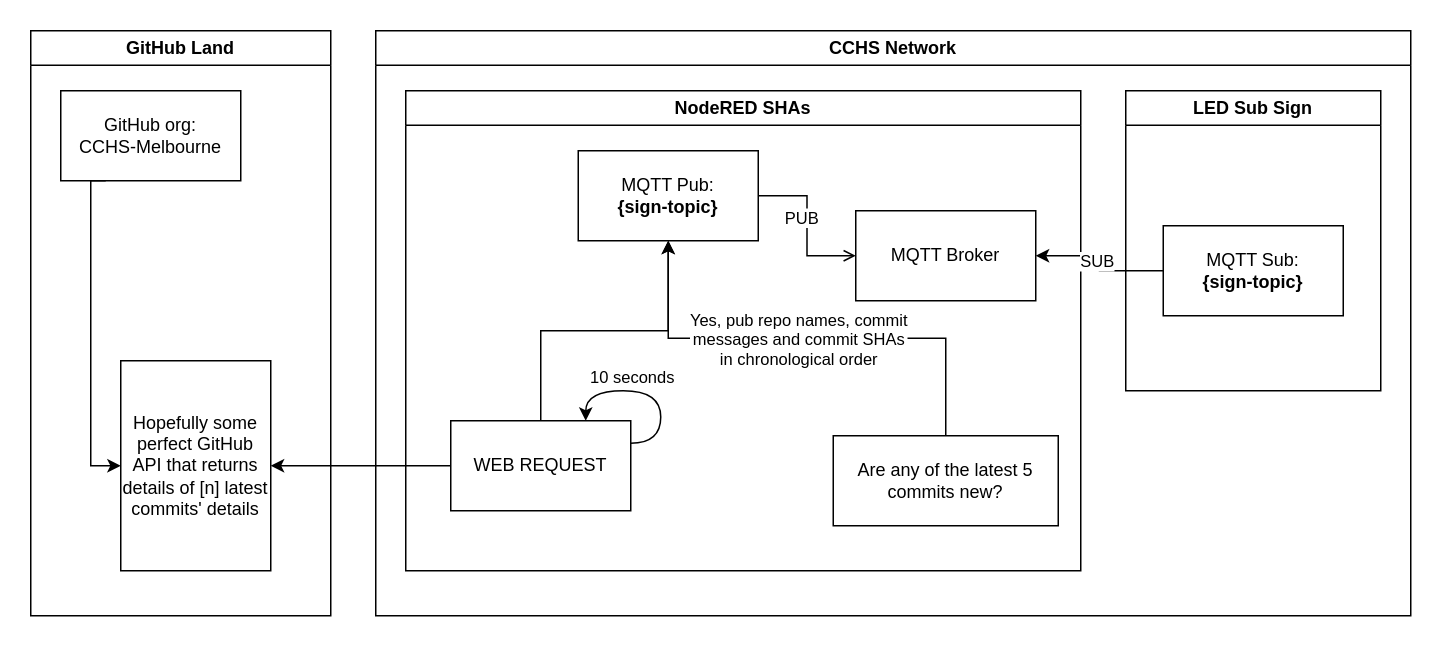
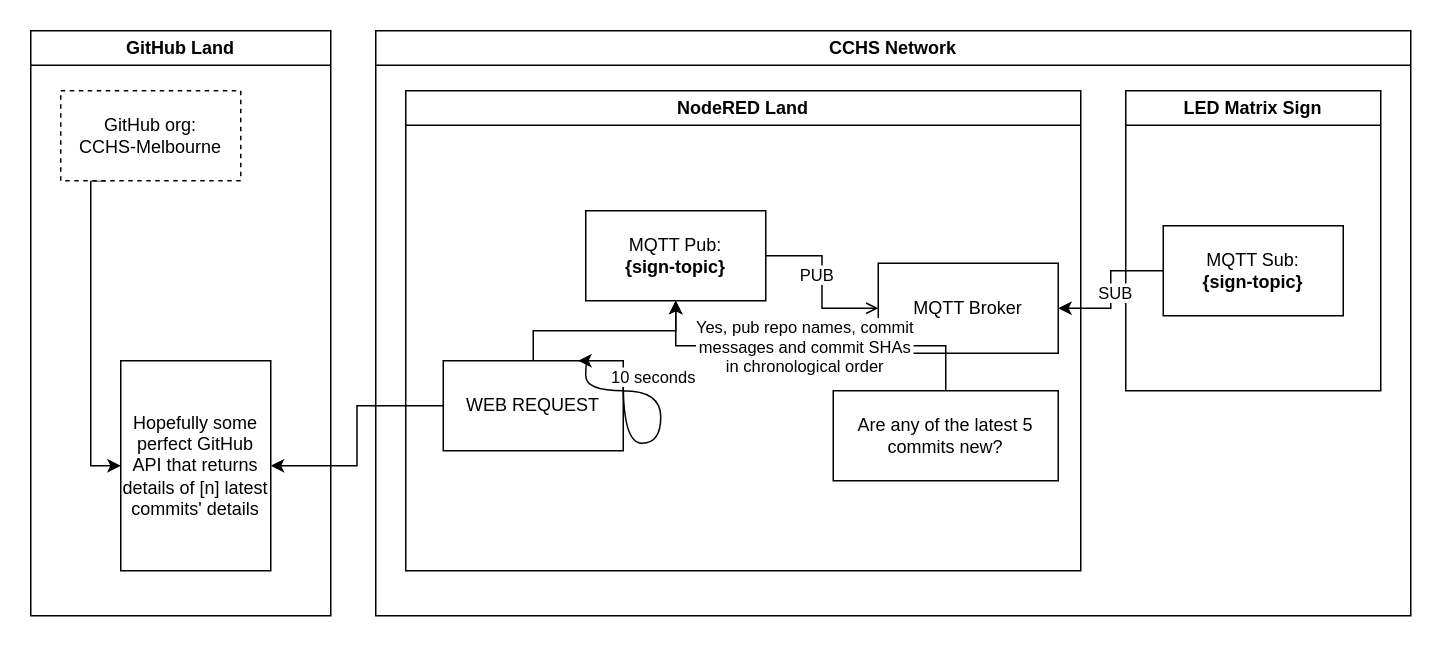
- <mxCell id="7" value="NodeRED SHAs" style="swimlane;whiteSpace=wrap;html=1;startSize=23;" vertex="1" parent="6"><mxGeometry x="20" y="40" width="450" height="320" as="geometry" /></mxCell>
+ <mxCell id="7" value="NodeRED Land" style="swimlane;whiteSpace=wrap;html=1;startSize=23;" vertex="1" parent="6"><mxGeometry x="20" y="40" width="450" height="320" as="geometry" /></mxCell>
- <mxCell id="19" value="LED Sub Sign" style="swimlane;whiteSpace=wrap;html=1;" vertex="1" parent="6"><mxGeometry x="500" y="40" width="170" height="200" as="geometry" /></mxCell>
+ <mxCell id="19" value="LED Matrix Sign" style="swimlane;whiteSpace=wrap;html=1;" vertex="1" parent="6"><mxGeometry x="500" y="40" width="170" height="200" as="geometry" /></mxCell>
- <mxCell id="4" value="&lt;div&gt;GitHub org:&lt;/div&gt;&lt;div&gt;CCHS-Melbourne&lt;/div&gt;" style="rounded=0;whiteSpace=wrap;html=1;" vertex="1" parent="2"><mxGeometry x="20" y="40" width="120" height="60" as="geometry" /></mxCell>
+ <mxCell id="4" value="&lt;div&gt;GitHub org:&lt;/div&gt;&lt;div&gt;CCHS-Melbourne&lt;/div&gt;" style="rounded=0;whiteSpace=wrap;html=1;dashed=1;" vertex="1" parent="2"><mxGeometry x="20" y="40" width="120" height="60" as="geometry" /></mxCell>
- <mxCell id="11" value="&lt;div&gt;MQTT Pub:&lt;/div&gt;&lt;div&gt;&lt;b&gt;{sign-topic}&lt;/b&gt;&lt;/div&gt;" style="rounded=0;whiteSpace=wrap;html=1;" vertex="1" parent="7"><mxGeometry x="115" y="40" width="120" height="60" as="geometry" /></mxCell>
+ <mxCell id="11" value="&lt;div&gt;MQTT Pub:&lt;/div&gt;&lt;div&gt;&lt;b&gt;{sign-topic}&lt;/b&gt;&lt;/div&gt;" style="rounded=0;whiteSpace=wrap;html=1;" vertex="1" parent="7"><mxGeometry x="120" y="80" width="120" height="60" as="geometry" /></mxCell>
- <mxCell id="8" value="MQTT Broker" style="rounded=0;whiteSpace=wrap;html=1;" vertex="1" parent="7"><mxGeometry x="300" y="80" width="120" height="60" as="geometry" /></mxCell>
+ <mxCell id="8" value="MQTT Broker" style="rounded=0;whiteSpace=wrap;html=1;" vertex="1" parent="7"><mxGeometry x="315" y="115" width="120" height="60" as="geometry" /></mxCell>
- <mxCell id="13" value="WEB REQUEST" style="rounded=0;whiteSpace=wrap;html=1;" vertex="1" parent="7"><mxGeometry x="30" y="220" width="120" height="60" as="geometry" /></mxCell>
+ <mxCell id="13" value="WEB REQUEST" style="rounded=0;whiteSpace=wrap;html=1;" vertex="1" parent="7"><mxGeometry x="25" y="180" width="120" height="60" as="geometry" /></mxCell>
- <mxCell id="18" value="Are any of the latest 5 commits new?" style="rounded=0;whiteSpace=wrap;html=1;" vertex="1" parent="7"><mxGeometry x="285" y="230" width="150" height="60" as="geometry" /></mxCell>
+ <mxCell id="18" value="Are any of the latest 5 commits new?" style="rounded=0;whiteSpace=wrap;html=1;" vertex="1" parent="7"><mxGeometry x="285" y="200" width="150" height="60" as="geometry" /></mxCell>
